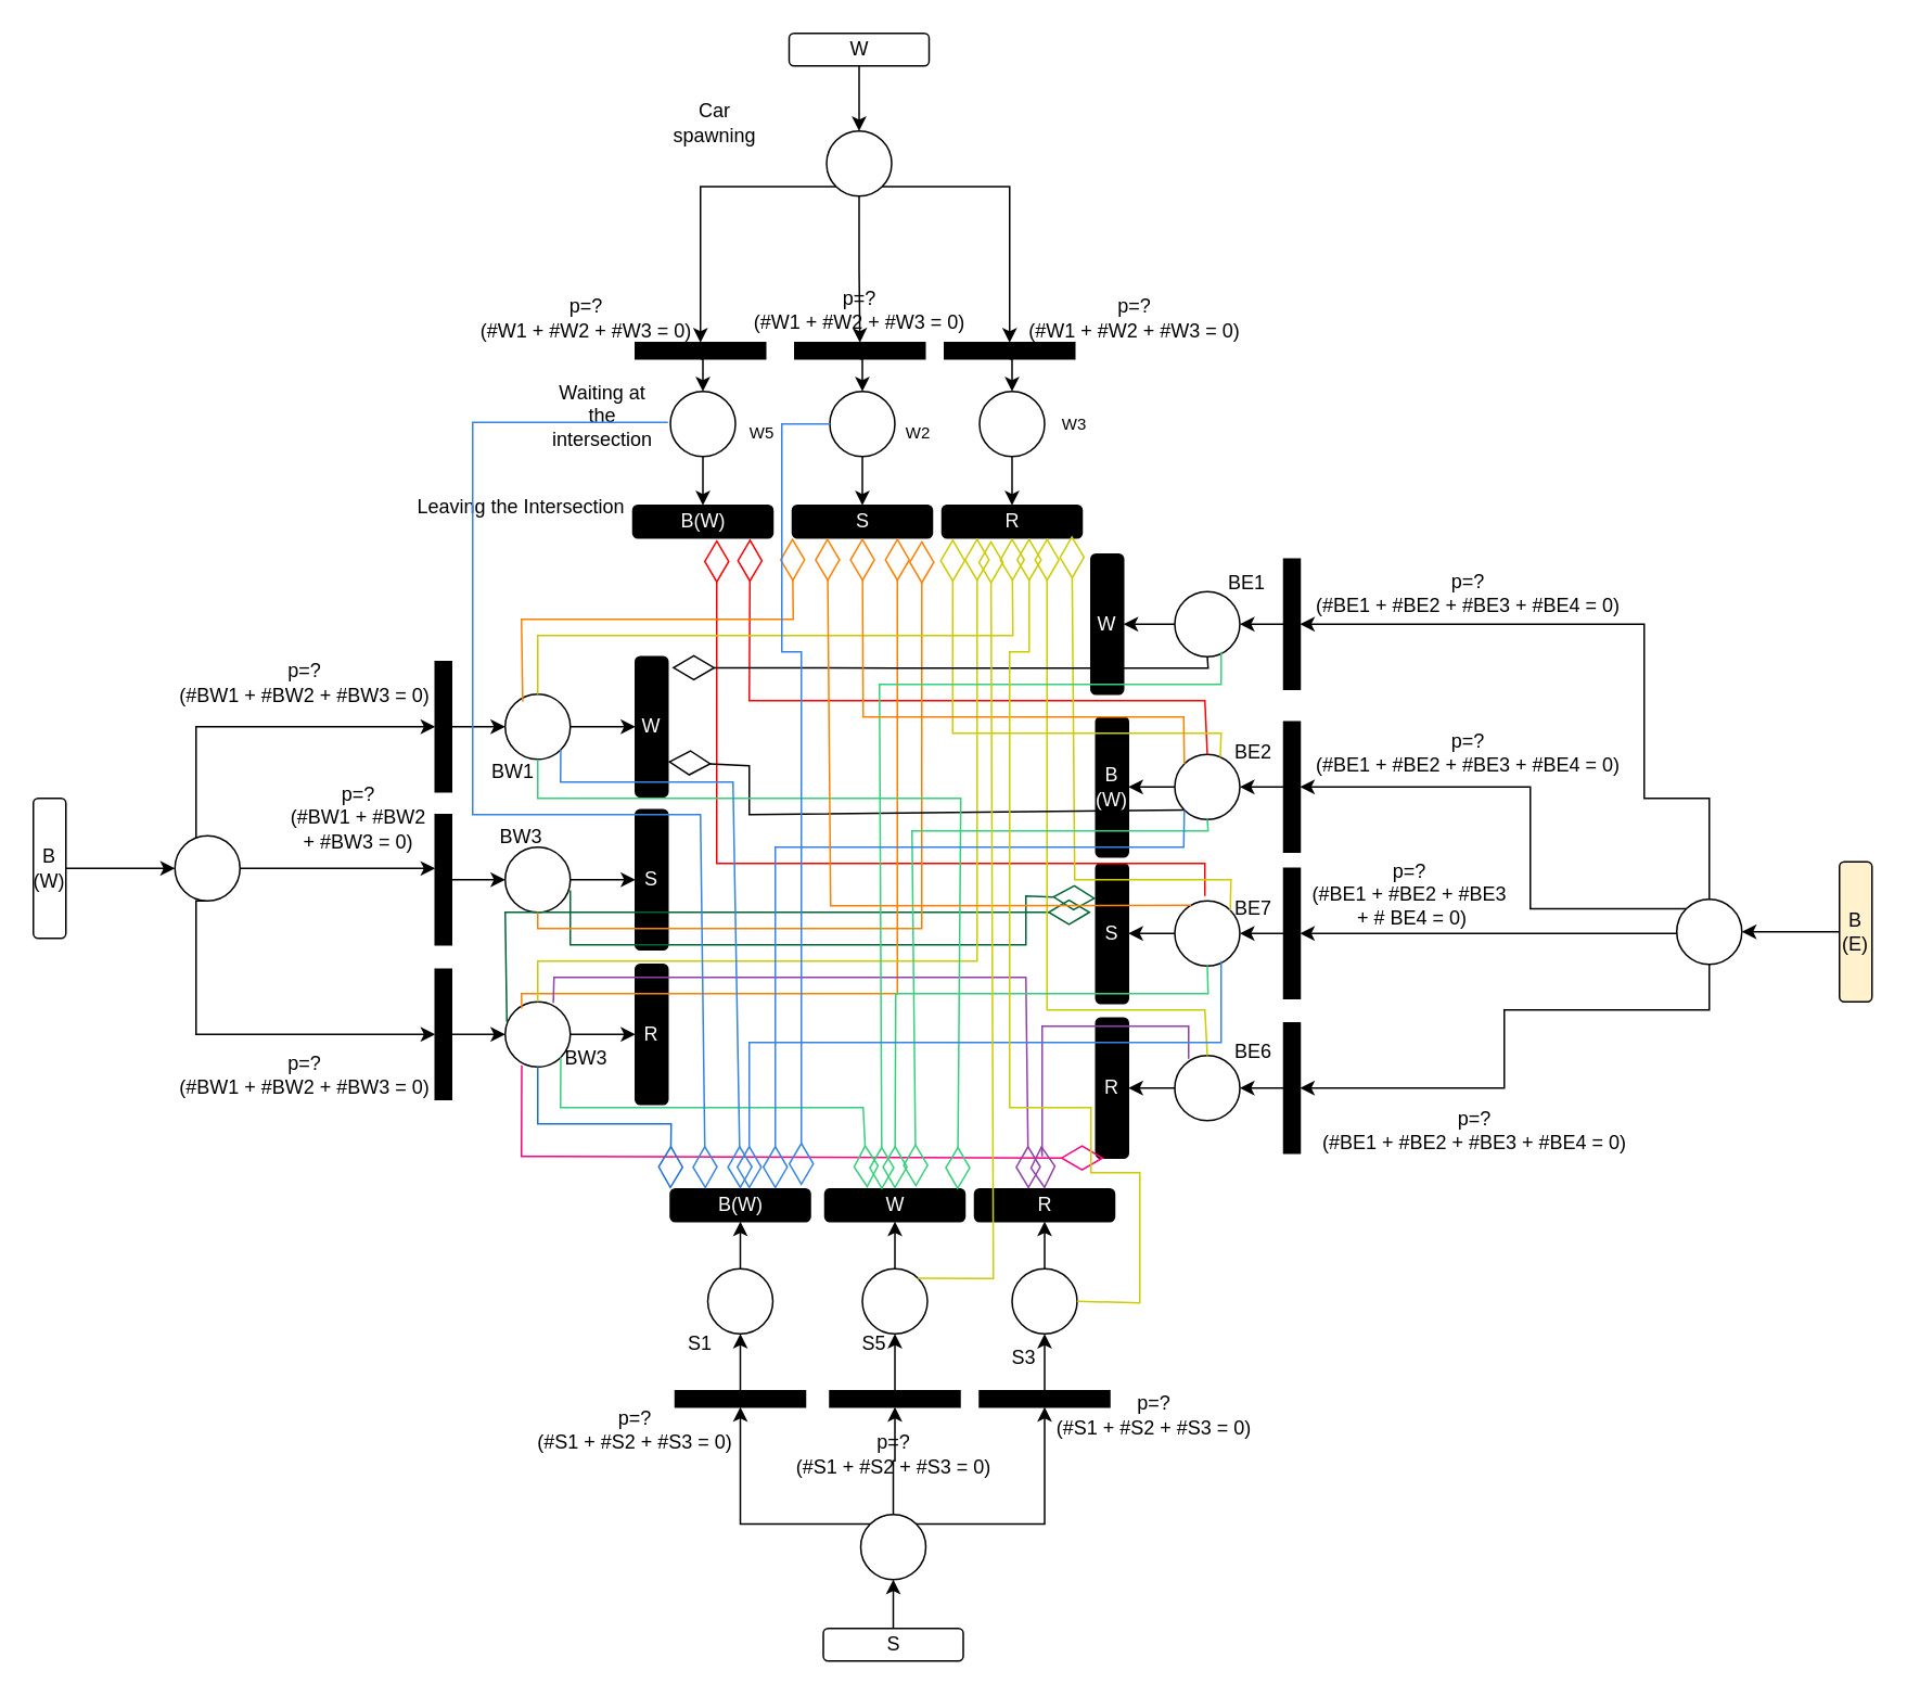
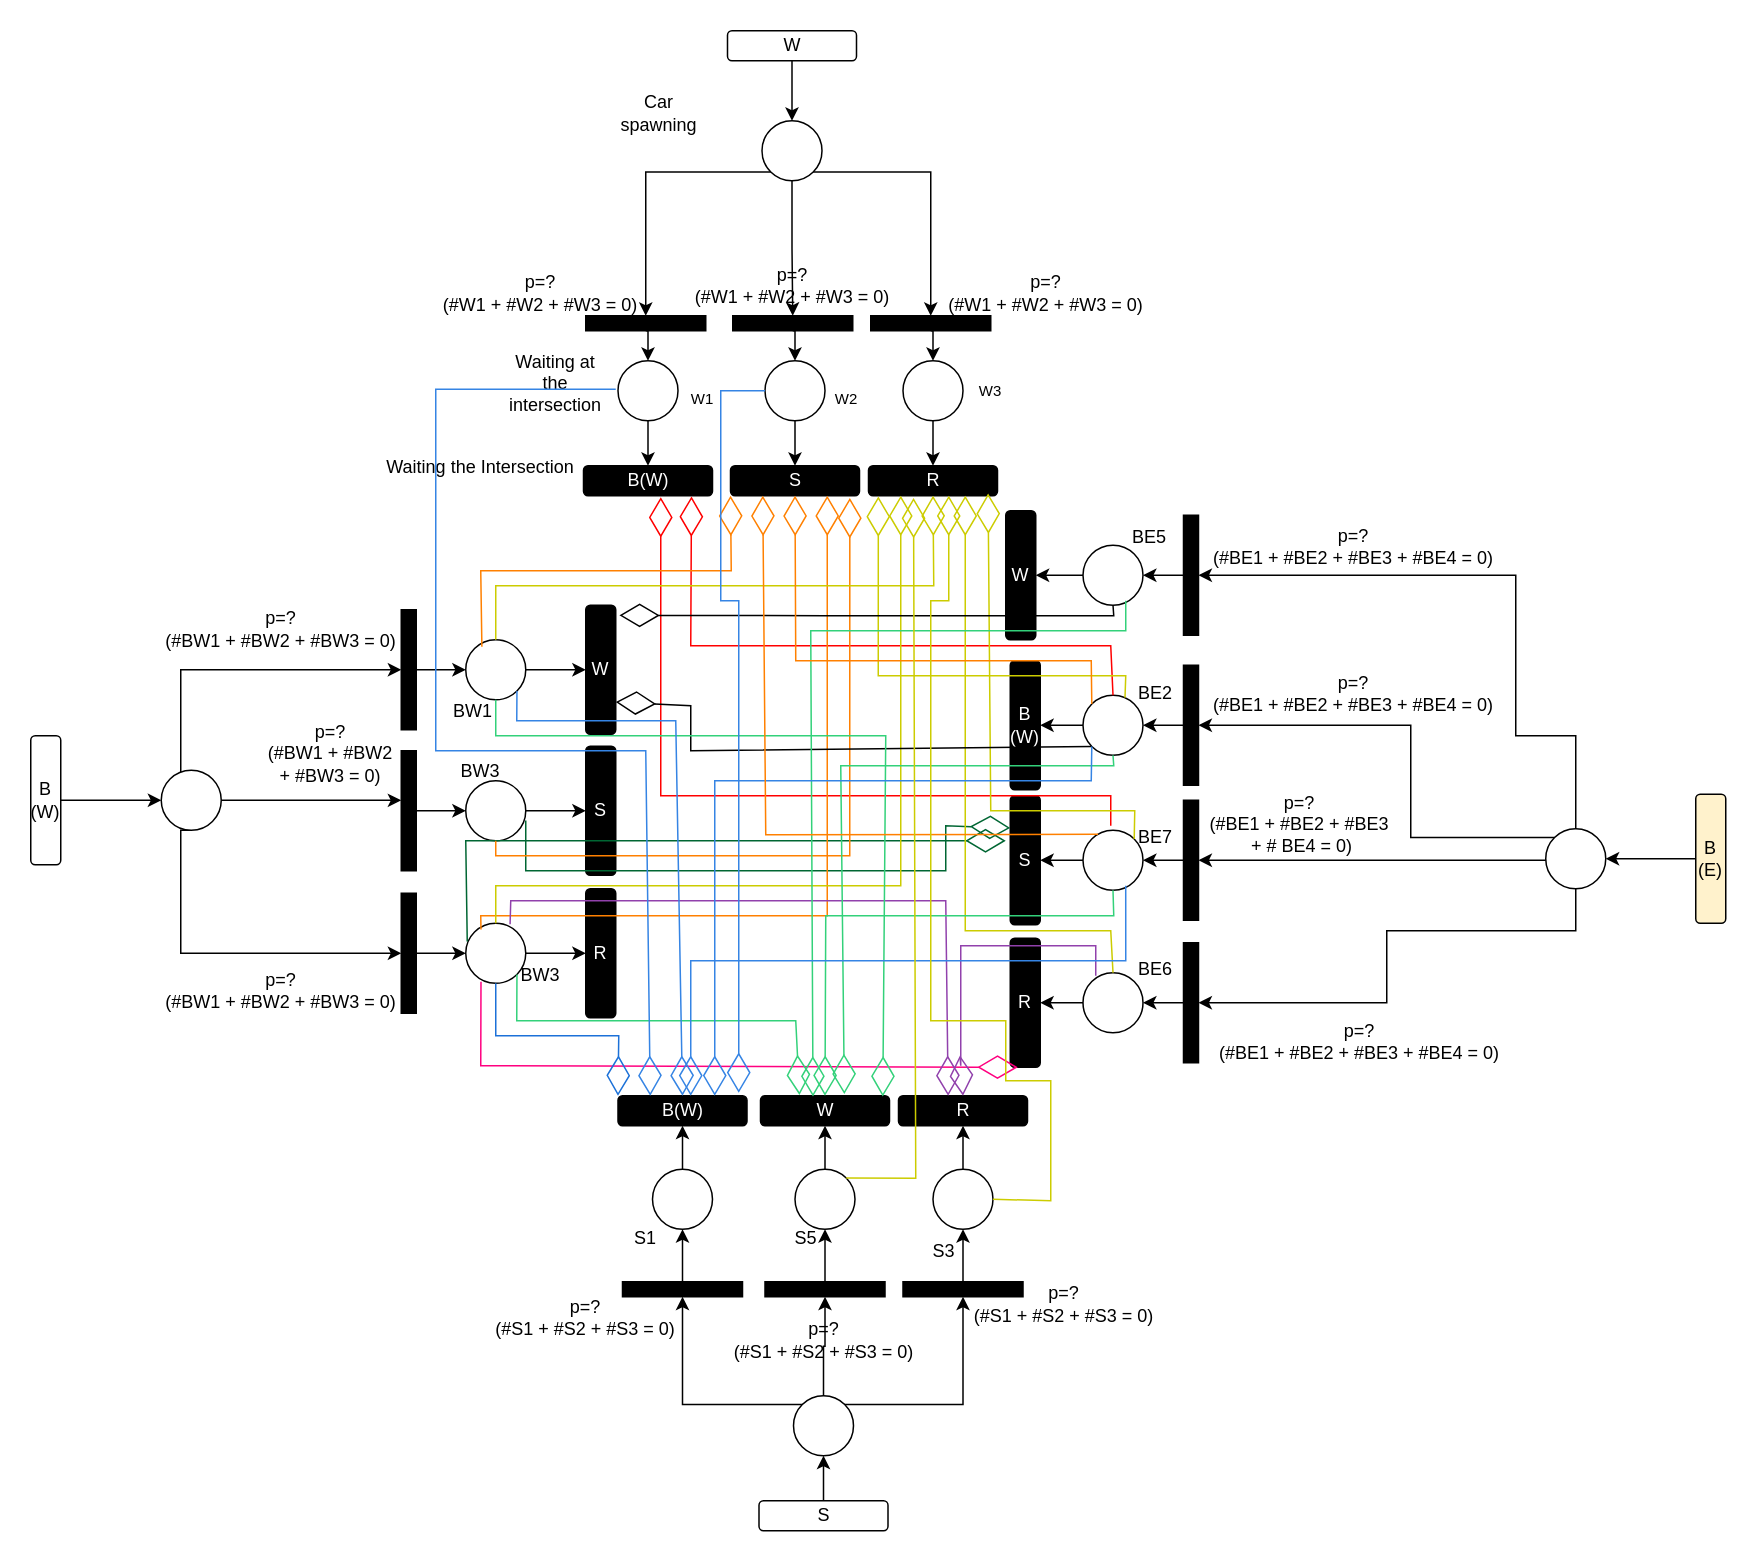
- <mxCell id="132" value="&lt;div style=&quot;font-size: 11px;&quot;&gt;&lt;font style=&quot;font-size: 10px;&quot;&gt;W5&lt;/font&gt;&lt;/div&gt;" style="text;html=1;strokeColor=none;fillColor=none;align=center;verticalAlign=middle;whiteSpace=wrap;rounded=0;" parent="1" vertex="1"><mxGeometry x="437.5" y="250" width="60" height="30" as="geometry" /></mxCell>
+ <mxCell id="132" value="&lt;div style=&quot;font-size: 11px;&quot;&gt;&lt;font style=&quot;font-size: 10px;&quot;&gt;W1&lt;/font&gt;&lt;/div&gt;" style="text;html=1;strokeColor=none;fillColor=none;align=center;verticalAlign=middle;whiteSpace=wrap;rounded=0;" parent="1" vertex="1"><mxGeometry x="437.5" y="250" width="60" height="30" as="geometry" /></mxCell>
- <mxCell id="130" value="Leaving the Intersection" style="text;html=1;strokeColor=none;fillColor=none;align=center;verticalAlign=middle;whiteSpace=wrap;rounded=0;" parent="1" vertex="1"><mxGeometry x="240" y="310" width="160" as="geometry" /></mxCell>
+ <mxCell id="130" value="Waiting the Intersection" style="text;html=1;strokeColor=none;fillColor=none;align=center;verticalAlign=middle;whiteSpace=wrap;rounded=0;" parent="1" vertex="1"><mxGeometry x="240" y="310" width="160" as="geometry" /></mxCell>
- <mxCell id="147" value="BE1" style="text;html=1;strokeColor=none;fillColor=none;align=center;verticalAlign=middle;whiteSpace=wrap;rounded=0;" parent="1" vertex="1"><mxGeometry x="736" y="343" width="60" height="30" as="geometry" /></mxCell>
+ <mxCell id="147" value="BE5" style="text;html=1;strokeColor=none;fillColor=none;align=center;verticalAlign=middle;whiteSpace=wrap;rounded=0;" parent="1" vertex="1"><mxGeometry x="736" y="343" width="60" height="30" as="geometry" /></mxCell>
